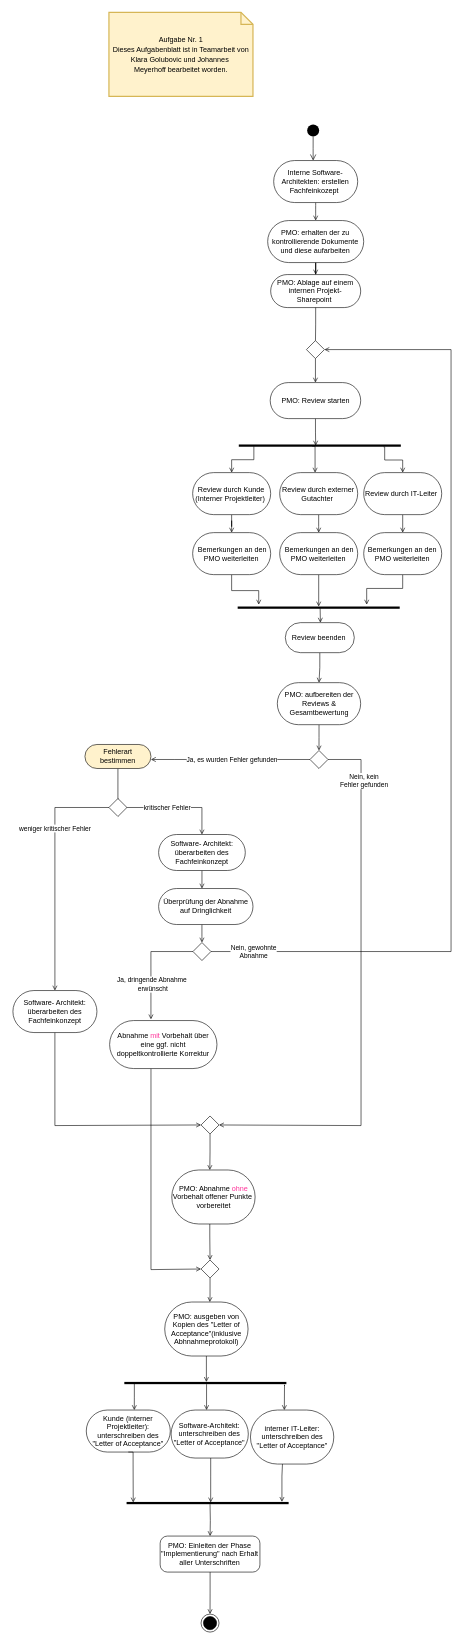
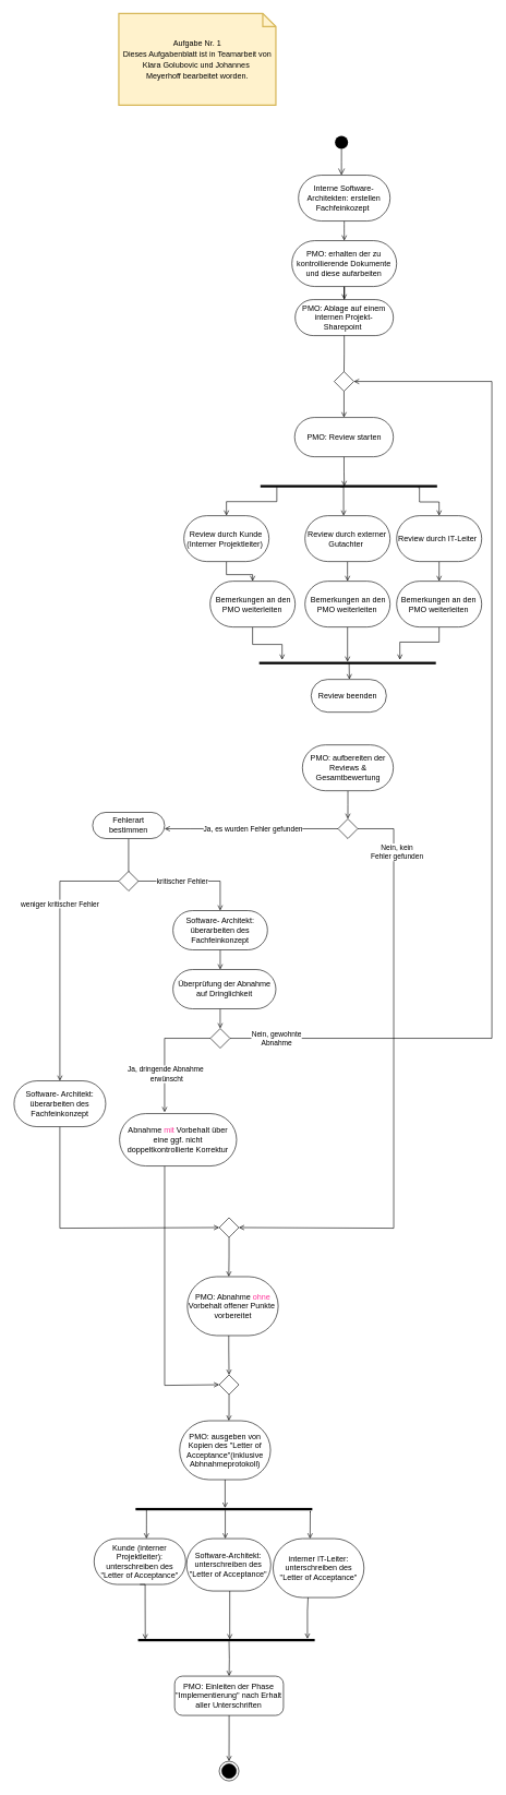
- <mxCell id="11" value="&lt;span style=&quot;font-family: &amp;#34;helvetica&amp;#34;&quot;&gt;Review durch Kunde (Interner Projektleiter)&amp;nbsp;&lt;/span&gt;" style="rounded=1;whiteSpace=wrap;html=1;shadow=0;comic=0;labelBackgroundColor=none;strokeWidth=1;fontFamily=Verdana;fontSize=12;align=center;arcSize=50;" parent="1" vertex="1"><mxGeometry x="320.44" y="787" width="130" height="70" as="geometry" /></mxCell>
+ <mxCell id="11" value="&lt;span style=&quot;font-family: &amp;#34;helvetica&amp;#34;&quot;&gt;Review durch Kunde (Interner Projektleiter)&amp;nbsp;&lt;/span&gt;" style="rounded=1;whiteSpace=wrap;html=1;shadow=0;comic=0;labelBackgroundColor=none;strokeWidth=1;fontFamily=Verdana;fontSize=12;align=center;arcSize=50;" parent="1" vertex="1"><mxGeometry x="280.44" y="787" width="130" height="70" as="geometry" /></mxCell>
- <mxCell id="22" style="edgeStyle=orthogonalEdgeStyle;rounded=0;orthogonalLoop=1;jettySize=auto;html=1;endArrow=open;endFill=0;exitX=0.5;exitY=1;exitDx=0;exitDy=0;entryX=0.5;entryY=0;entryDx=0;entryDy=0;" parent="1" source="23" target="25" edge="1"><mxGeometry relative="1" as="geometry"><mxPoint x="531.38" y="1137" as="targetPoint" /><mxPoint x="530.38" y="1107" as="sourcePoint" /><Array as="points"><mxPoint x="532.44" y="1112" /><mxPoint x="531.44" y="1112" /><mxPoint x="531.44" y="1137" /></Array></mxGeometry></mxCell>
- <mxCell id="32" value="&lt;span style=&quot;font-family: &amp;#34;helvetica&amp;#34;&quot;&gt;Fehlerart bestimmen&lt;/span&gt;" style="rounded=1;whiteSpace=wrap;html=1;shadow=0;comic=0;labelBackgroundColor=none;strokeWidth=1;fontFamily=Verdana;fontSize=12;align=center;arcSize=50;fillColor=#fff2cc;" parent="1" vertex="1"><mxGeometry x="140.94" y="1240" width="110" height="40" as="geometry" /></mxCell>
+ <mxCell id="32" value="&lt;span style=&quot;font-family: &amp;#34;helvetica&amp;#34;&quot;&gt;Fehlerart bestimmen&lt;/span&gt;" style="rounded=1;whiteSpace=wrap;html=1;shadow=0;comic=0;labelBackgroundColor=none;strokeWidth=1;fontFamily=Verdana;fontSize=12;align=center;arcSize=50;" parent="1" vertex="1"><mxGeometry x="140.94" y="1240" width="110" height="40" as="geometry" /></mxCell>
